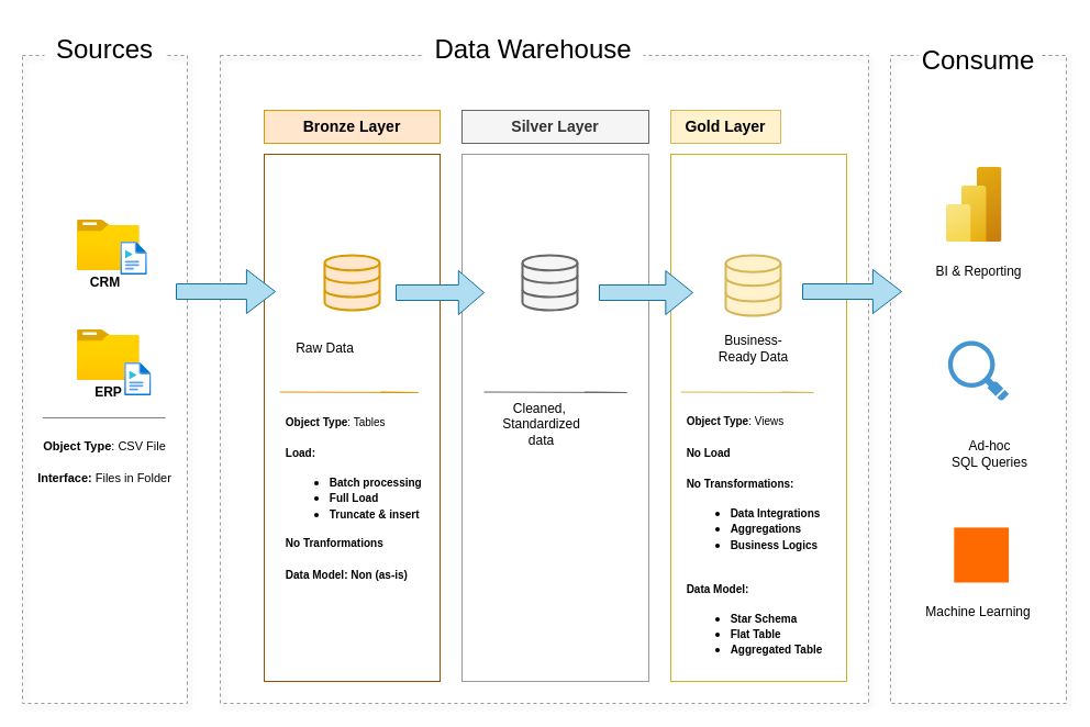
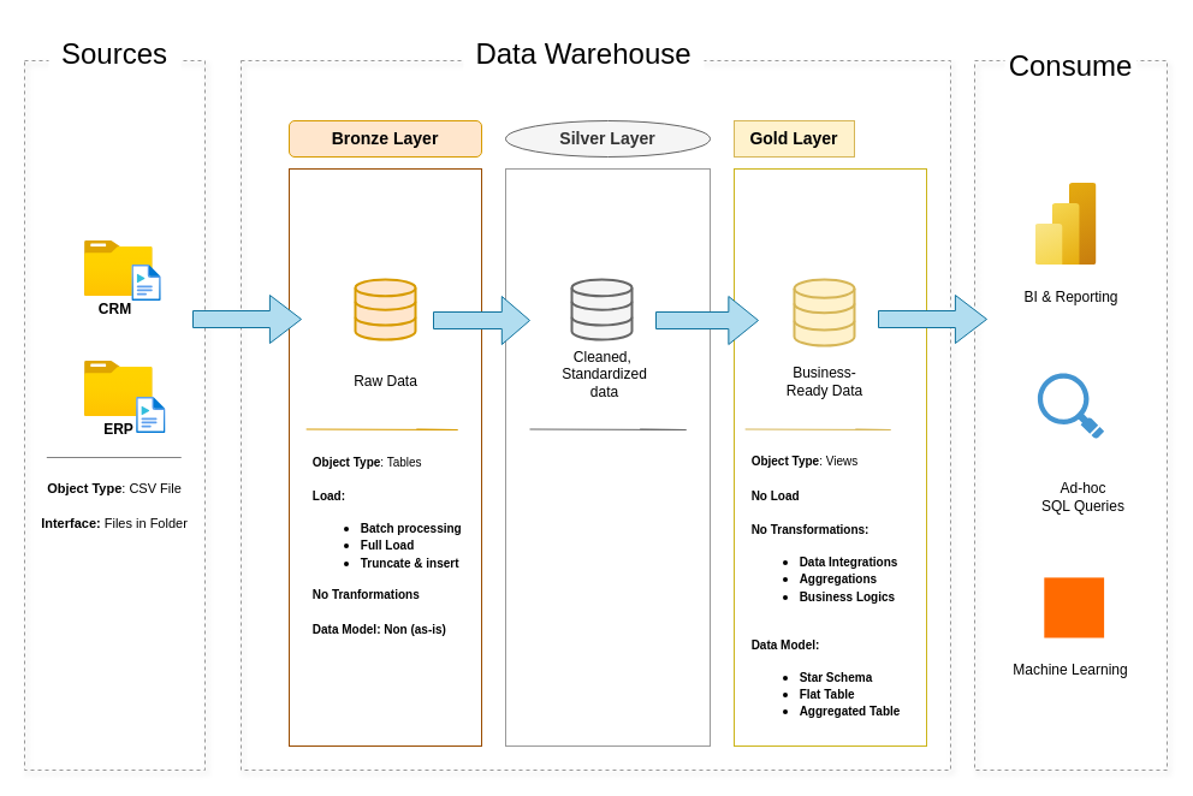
- <mxCell id="8" value="&lt;b&gt;&lt;font style=&quot;font-size: 14px;&quot;&gt;Bronze Layer&lt;/font&gt;&lt;/b&gt;" style="rounded=0;whiteSpace=wrap;html=1;fillColor=#ffe6cc;strokeColor=#d79b00;" vertex="1" parent="1"><mxGeometry x="240" y="100" width="160" height="30" as="geometry" /></mxCell>
+ <mxCell id="8" value="&lt;b&gt;&lt;font style=&quot;font-size: 14px;&quot;&gt;Bronze Layer&lt;/font&gt;&lt;/b&gt;" style="whiteSpace=wrap;html=1;fillColor=#ffe6cc;strokeColor=#d79b00;rounded=1;" vertex="1" parent="1"><mxGeometry x="240" y="100" width="160" height="30" as="geometry" /></mxCell>
- <mxCell id="11" value="&lt;b&gt;&lt;font style=&quot;font-size: 14px;&quot;&gt;Silver Layer&lt;/font&gt;&lt;/b&gt;" style="rounded=0;whiteSpace=wrap;html=1;fillColor=#f5f5f5;strokeColor=#666666;fontColor=#333333;" vertex="1" parent="1"><mxGeometry x="420" y="100" width="170" height="30" as="geometry" /></mxCell>
+ <mxCell id="11" value="&lt;b&gt;&lt;font style=&quot;font-size: 14px;&quot;&gt;Silver Layer&lt;/font&gt;&lt;/b&gt;" style="ellipse;whiteSpace=wrap;html=1;fillColor=#f5f5f5;strokeColor=#666666;fontColor=#333333;" vertex="1" parent="1"><mxGeometry x="420" y="100" width="170" height="30" as="geometry" /></mxCell>
- <mxCell id="29" value="Raw Data" style="rounded=0;whiteSpace=wrap;html=1;strokeColor=none;fillColor=none;" vertex="1" parent="1"><mxGeometry x="252.5" y="300" width="85" height="34" as="geometry" /></mxCell>
+ <mxCell id="29" value="Raw Data" style="rounded=0;whiteSpace=wrap;html=1;strokeColor=none;fillColor=none;" vertex="1" parent="1"><mxGeometry x="277.5" y="300" width="85" height="34" as="geometry" /></mxCell>
- <mxCell id="30" value="Cleaned,&amp;nbsp;&lt;div&gt;Standardized data&lt;/div&gt;" style="rounded=0;whiteSpace=wrap;html=1;strokeColor=none;fillColor=none;align=center;" vertex="1" parent="1"><mxGeometry x="450" y="361" width="85" height="50" as="geometry" /></mxCell>
+ <mxCell id="30" value="Cleaned,&amp;nbsp;&lt;div&gt;Standardized data&lt;/div&gt;" style="rounded=0;whiteSpace=wrap;html=1;strokeColor=none;fillColor=none;align=center;" vertex="1" parent="1"><mxGeometry x="460" y="286" width="85" height="50" as="geometry" /></mxCell>
